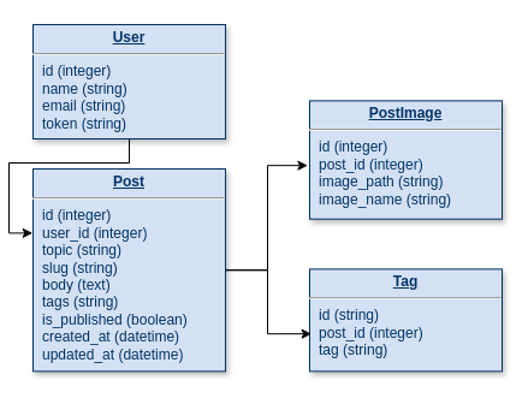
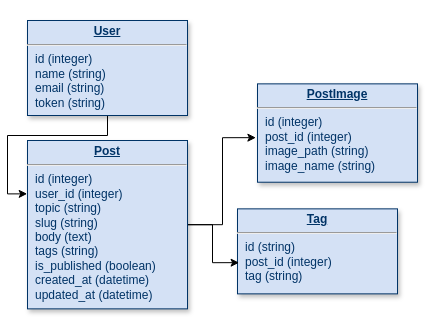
- <mxCell id="5" value="&lt;p style=&quot;margin: 0px ; margin-top: 4px ; text-align: center ; text-decoration: underline&quot;&gt;&lt;strong&gt;Tag&lt;/strong&gt;&lt;/p&gt;&lt;hr&gt;&lt;p style=&quot;margin: 0px ; margin-left: 8px&quot;&gt;id (string)&lt;/p&gt;&lt;p style=&quot;margin: 0px ; margin-left: 8px&quot;&gt;post_id (integer)&lt;/p&gt;&lt;p style=&quot;margin: 0px ; margin-left: 8px&quot;&gt;tag (string)&lt;br&gt;&lt;/p&gt;" style="verticalAlign=top;align=left;overflow=fill;fontSize=12;fontFamily=Helvetica;html=1;strokeColor=#003366;shadow=1;fillColor=#D4E1F5;fontColor=#003366" parent="1" vertex="1"><mxGeometry x="250" y="223.36" width="160" height="85" as="geometry" /></mxCell>
+ <mxCell id="5" value="&lt;p style=&quot;margin: 0px ; margin-top: 4px ; text-align: center ; text-decoration: underline&quot;&gt;&lt;strong&gt;Tag&lt;/strong&gt;&lt;/p&gt;&lt;hr&gt;&lt;p style=&quot;margin: 0px ; margin-left: 8px&quot;&gt;id (string)&lt;/p&gt;&lt;p style=&quot;margin: 0px ; margin-left: 8px&quot;&gt;post_id (integer)&lt;/p&gt;&lt;p style=&quot;margin: 0px ; margin-left: 8px&quot;&gt;tag (string)&lt;br&gt;&lt;/p&gt;" style="verticalAlign=top;align=left;overflow=fill;fontSize=12;fontFamily=Helvetica;html=1;strokeColor=#003366;shadow=1;fillColor=#D4E1F5;fontColor=#003366" parent="1" vertex="1"><mxGeometry x="230" y="208.36" width="160" height="85" as="geometry" /></mxCell>
